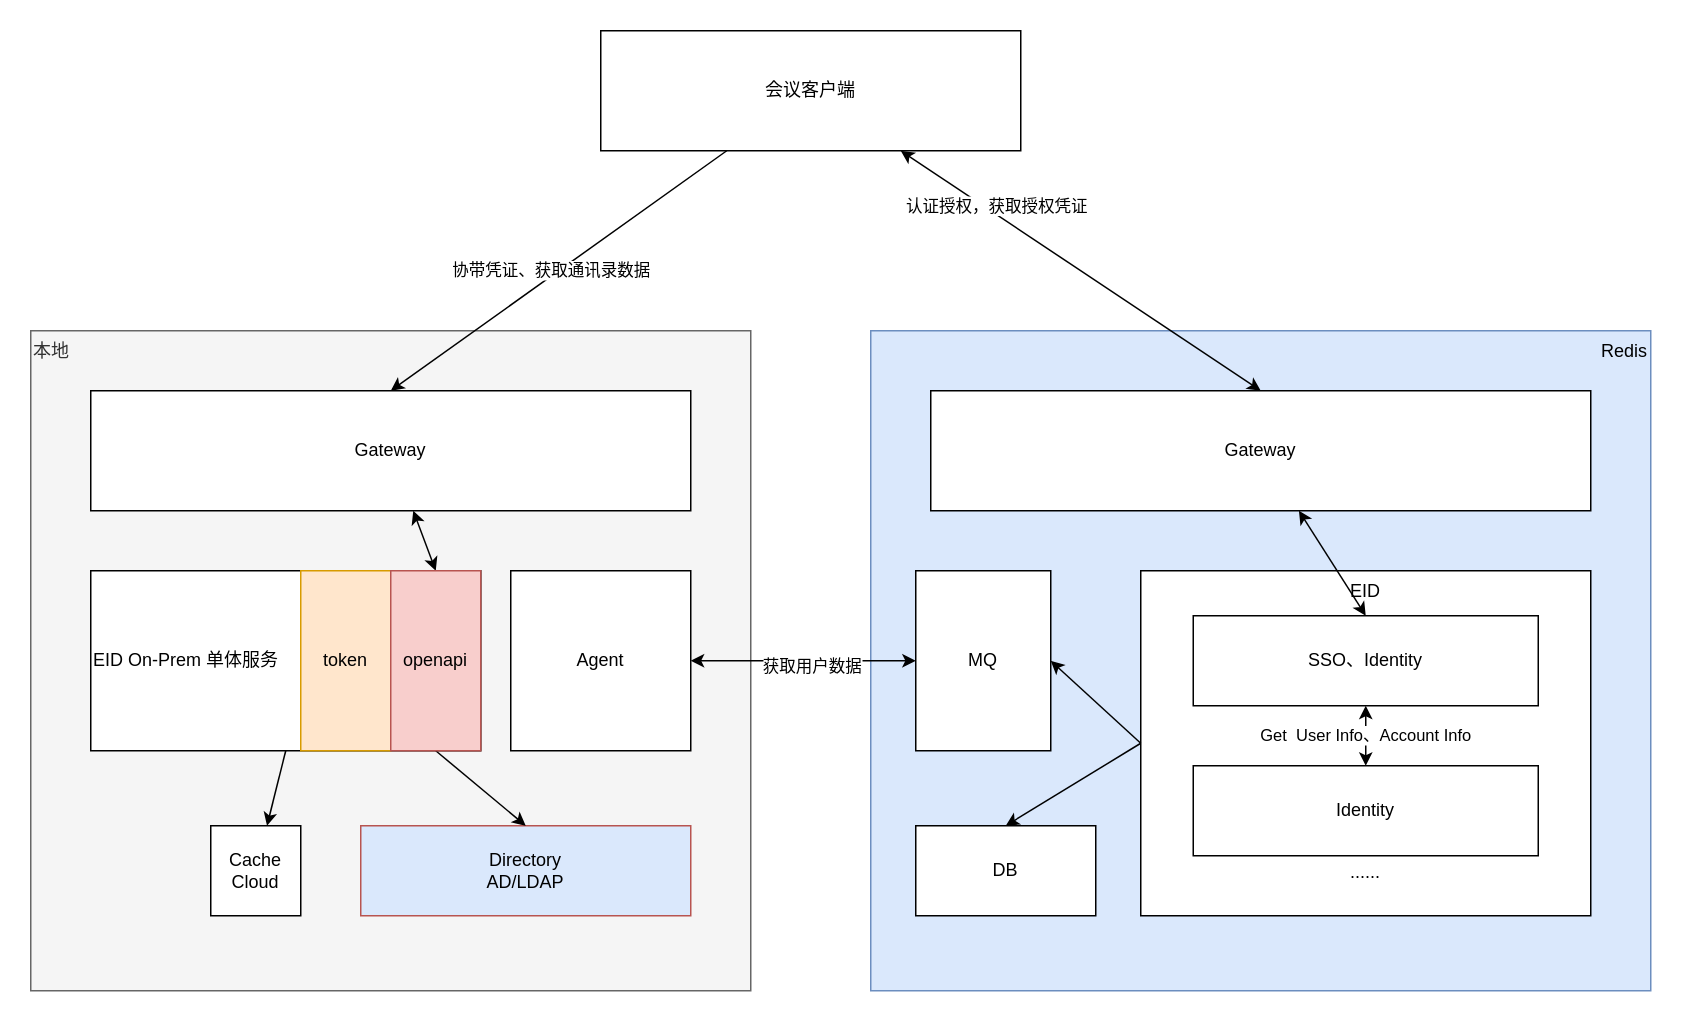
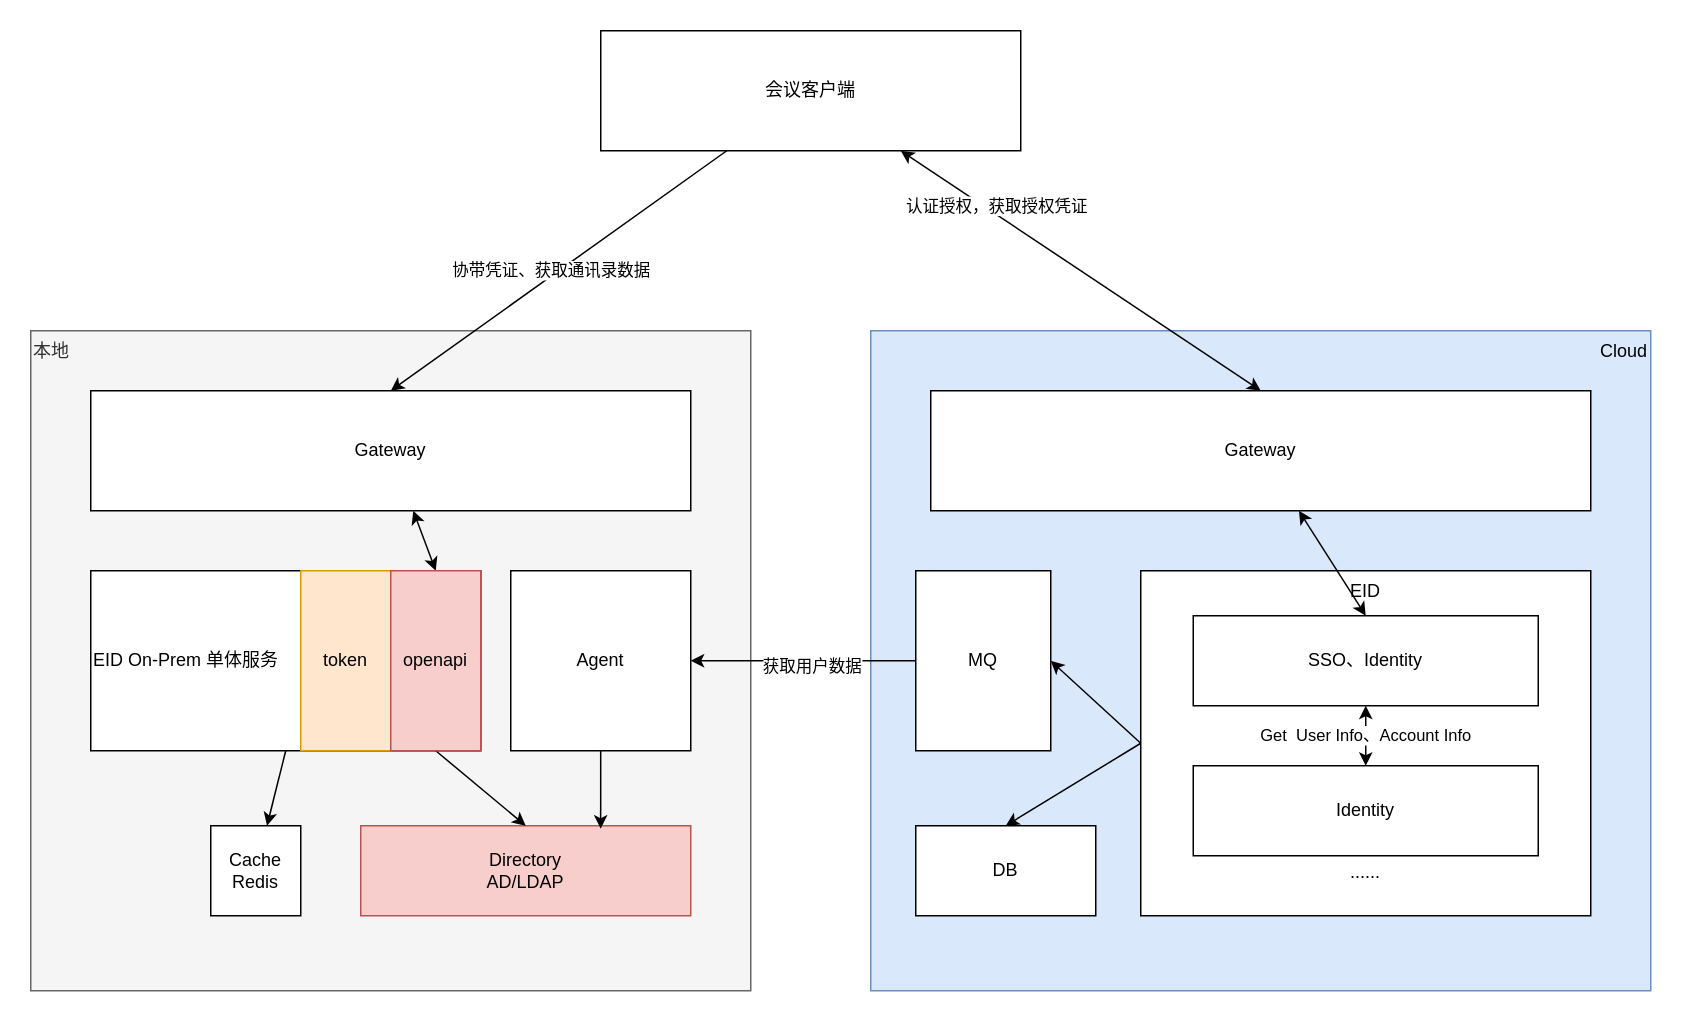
- <mxCell id="2" value="Redis" style="rounded=0;whiteSpace=wrap;html=1;verticalAlign=top;align=right;fillColor=#dae8fc;strokeColor=#6c8ebf;" vertex="1" parent="1"><mxGeometry x="580" y="220" width="520" height="440" as="geometry" /></mxCell>
+ <mxCell id="2" value="Cloud" style="rounded=0;whiteSpace=wrap;html=1;verticalAlign=top;align=right;fillColor=#dae8fc;strokeColor=#6c8ebf;" vertex="1" parent="1"><mxGeometry x="580" y="220" width="520" height="440" as="geometry" /></mxCell>
- <mxCell id="12" style="edgeStyle=orthogonalEdgeStyle;rounded=0;orthogonalLoop=1;jettySize=auto;html=1;exitX=1;exitY=0.5;exitDx=0;exitDy=0;startArrow=classic;startFill=1;entryX=0;entryY=0.5;entryDx=0;entryDy=0;" edge="1" parent="1" source="14" target="24"><mxGeometry relative="1" as="geometry"><mxPoint x="590" y="440" as="targetPoint" /></mxGeometry></mxCell>
+ <mxCell id="12" style="edgeStyle=orthogonalEdgeStyle;rounded=0;orthogonalLoop=1;jettySize=auto;html=1;exitX=1;exitY=0.5;exitDx=0;exitDy=0;startArrow=classic;startFill=1;entryX=0;entryY=0.5;entryDx=0;entryDy=0;endArrow=none;" edge="1" parent="1" source="14" target="24"><mxGeometry relative="1" as="geometry"><mxPoint x="590" y="440" as="targetPoint" /></mxGeometry></mxCell>
+ <mxCell id="11" style="rounded=0;orthogonalLoop=1;jettySize=auto;html=1;entryX=0.727;entryY=0.032;entryDx=0;entryDy=0;entryPerimeter=0;" edge="1" parent="1" source="14" target="9"><mxGeometry relative="1" as="geometry" /></mxCell>
- <mxCell id="10" value="Cache&lt;br&gt;&lt;div&gt;Cloud&lt;/div&gt;" style="rounded=0;whiteSpace=wrap;html=1;" vertex="1" parent="1"><mxGeometry x="140" y="550" width="60" height="60" as="geometry" /></mxCell>
+ <mxCell id="10" value="Cache&lt;br&gt;&lt;div&gt;Redis&lt;/div&gt;" style="rounded=0;whiteSpace=wrap;html=1;" vertex="1" parent="1"><mxGeometry x="140" y="550" width="60" height="60" as="geometry" /></mxCell>
- <mxCell id="9" value="Directory&lt;div&gt;AD/LDAP&lt;/div&gt;" style="rounded=0;whiteSpace=wrap;html=1;fillColor=#dae8fc;strokeColor=#b85450;" vertex="1" parent="1"><mxGeometry x="240" y="550" width="220" height="60" as="geometry" /></mxCell>
+ <mxCell id="9" value="Directory&lt;div&gt;AD/LDAP&lt;/div&gt;" style="rounded=0;whiteSpace=wrap;html=1;fillColor=#f8cecc;strokeColor=#b85450;" vertex="1" parent="1"><mxGeometry x="240" y="550" width="220" height="60" as="geometry" /></mxCell>
